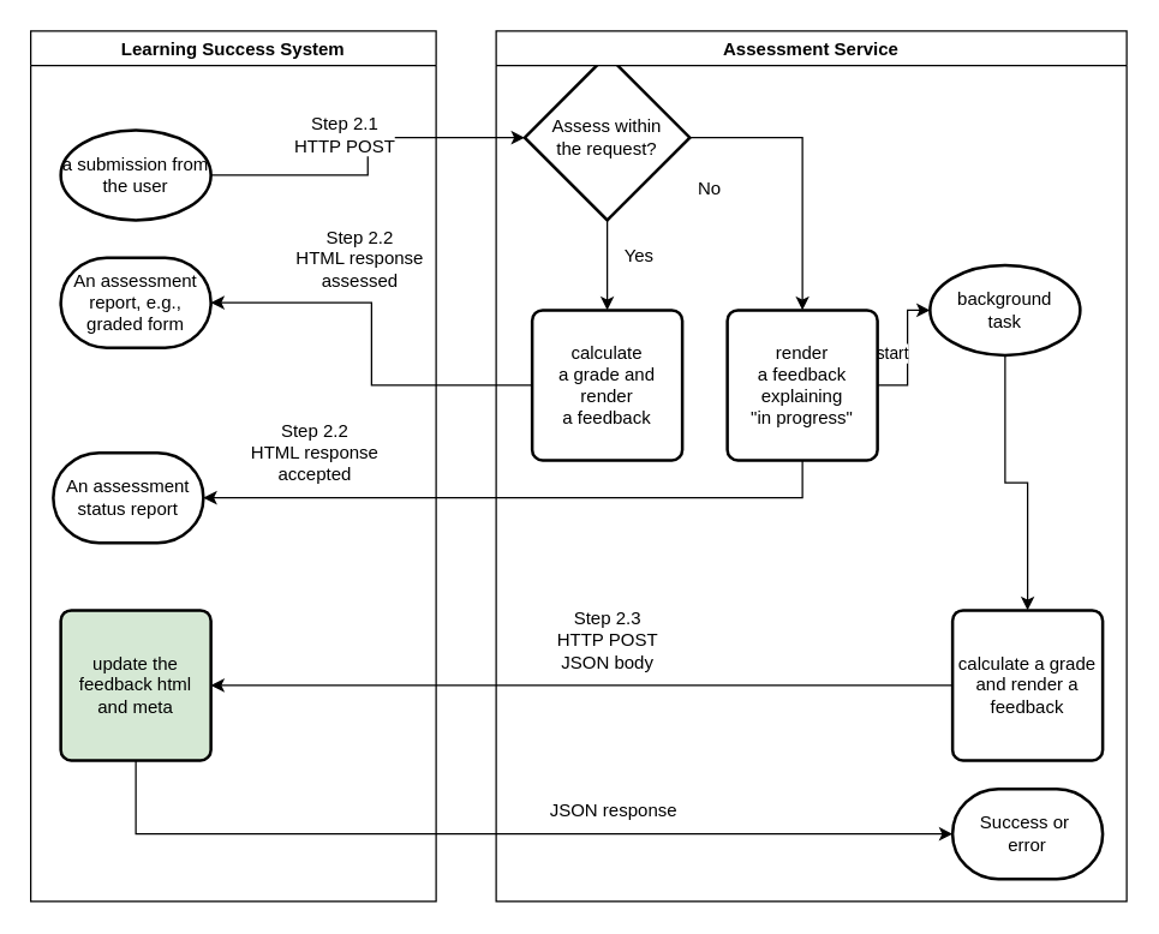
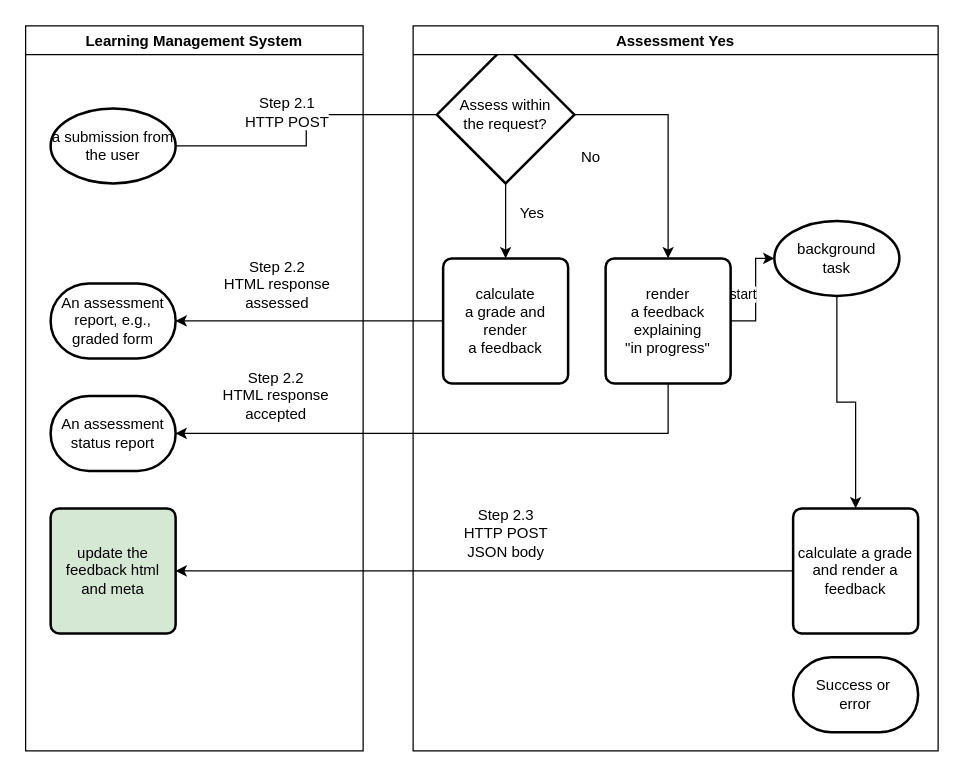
- <mxCell id="21" value="Learning Success System" style="swimlane;" vertex="1" parent="1"><mxGeometry x="20" y="20" width="270" height="580" as="geometry" /></mxCell>
+ <mxCell id="21" value="Learning Management System" style="swimlane;" vertex="1" parent="1"><mxGeometry x="20" y="20" width="270" height="580" as="geometry" /></mxCell>
- <mxCell id="26" value="Assessment Service" style="swimlane;" vertex="1" parent="1"><mxGeometry x="330" y="20" width="420" height="580" as="geometry"><mxRectangle x="320" y="10" width="150" height="23" as="alternateBounds" /></mxGeometry></mxCell>
+ <mxCell id="26" value="Assessment Yes" style="swimlane;" vertex="1" parent="1"><mxGeometry x="330" y="20" width="420" height="580" as="geometry"><mxRectangle x="320" y="10" width="150" height="23" as="alternateBounds" /></mxGeometry></mxCell>
- <mxCell id="2" style="edgeStyle=orthogonalEdgeStyle;rounded=0;orthogonalLoop=1;jettySize=auto;html=1;exitX=1;exitY=0.5;exitDx=0;exitDy=0;exitPerimeter=0;entryX=0;entryY=0.5;entryDx=0;entryDy=0;entryPerimeter=0;shadow=0;" parent="1" source="25" target="8" edge="1"><mxGeometry relative="1" as="geometry" /></mxCell>
+ <mxCell id="2" style="edgeStyle=orthogonalEdgeStyle;rounded=0;orthogonalLoop=1;jettySize=auto;html=1;exitX=1;exitY=0.5;exitDx=0;exitDy=0;exitPerimeter=0;entryX=0;entryY=0.5;entryDx=0;entryDy=0;entryPerimeter=0;shadow=0;endArrow=none;" parent="1" source="25" target="8" edge="1"><mxGeometry relative="1" as="geometry" /></mxCell>
- <mxCell id="24" value="An assessment report, e.g., graded form" style="strokeWidth=2;html=1;shape=mxgraph.flowchart.terminator;whiteSpace=wrap;" parent="21" vertex="1"><mxGeometry x="20" y="151" width="100" height="60" as="geometry" /></mxCell>
+ <mxCell id="24" value="An assessment report, e.g., graded form" style="strokeWidth=2;html=1;shape=mxgraph.flowchart.terminator;whiteSpace=wrap;" parent="21" vertex="1"><mxGeometry x="20" y="206" width="100" height="60" as="geometry" /></mxCell>
- <mxCell id="23" value="An assessment status report" style="strokeWidth=2;html=1;shape=mxgraph.flowchart.terminator;whiteSpace=wrap;" parent="21" vertex="1"><mxGeometry x="15" y="281" width="100" height="60" as="geometry" /></mxCell>
+ <mxCell id="23" value="An assessment status report" style="strokeWidth=2;html=1;shape=mxgraph.flowchart.terminator;whiteSpace=wrap;" parent="21" vertex="1"><mxGeometry x="20" y="296" width="100" height="60" as="geometry" /></mxCell>
- <mxCell id="28" style="edgeStyle=orthogonalEdgeStyle;rounded=0;orthogonalLoop=1;jettySize=auto;html=1;exitX=0.5;exitY=1;exitDx=0;exitDy=0;entryX=0;entryY=0.5;entryDx=0;entryDy=0;entryPerimeter=0;" edge="1" parent="1" source="22" target="27"><mxGeometry relative="1" as="geometry" /></mxCell>
- <mxCell id="29" value="JSON response" style="text;html=1;align=center;verticalAlign=middle;resizable=0;points=[];labelBackgroundColor=#ffffff;" vertex="1" connectable="0" parent="28"><mxGeometry x="0.301" y="3" relative="1" as="geometry"><mxPoint x="-19.94" y="-13" as="offset" /></mxGeometry></mxCell>
